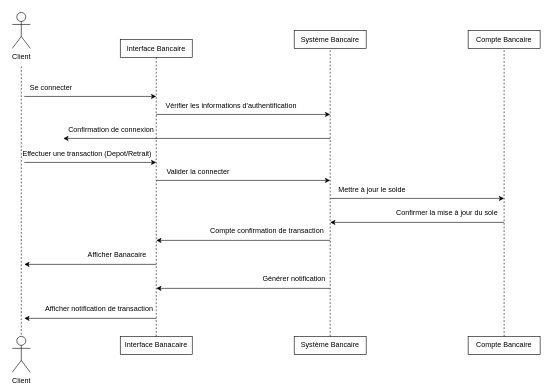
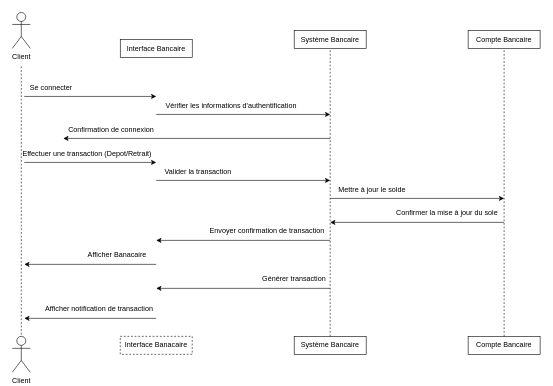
- <mxCell id="23" value="Valider la connecter" style="text;html=1;align=center;verticalAlign=middle;whiteSpace=wrap;rounded=0;" vertex="1" parent="1"><mxGeometry x="250" y="270" width="160" height="30" as="geometry" /></mxCell>
+ <mxCell id="23" value="Valider la transaction" style="text;html=1;align=center;verticalAlign=middle;whiteSpace=wrap;rounded=0;" vertex="1" parent="1"><mxGeometry x="250" y="270" width="160" height="30" as="geometry" /></mxCell>
- <mxCell id="5" value="" style="endArrow=none;html=1;rounded=0;exitX=0.5;exitY=1;exitDx=0;exitDy=0;entryX=0.5;entryY=0;entryDx=0;entryDy=0;startFill=0;dashed=1;" edge="1" parent="1" source="3" target="4"><mxGeometry width="50" height="50" relative="1" as="geometry"><mxPoint x="80" y="90" as="sourcePoint" /><mxPoint x="80" y="350" as="targetPoint" /></mxGeometry></mxCell>
- <mxCell id="29" value="Compte confirmation de transaction" style="text;html=1;align=center;verticalAlign=middle;whiteSpace=wrap;rounded=0;" vertex="1" parent="1"><mxGeometry x="320" y="370" width="250" height="30" as="geometry" /></mxCell>
+ <mxCell id="29" value="Envoyer confirmation de transaction" style="text;html=1;align=center;verticalAlign=middle;whiteSpace=wrap;rounded=0;" vertex="1" parent="1"><mxGeometry x="320" y="370" width="250" height="30" as="geometry" /></mxCell>
- <mxCell id="34" value="Générer notification" style="text;html=1;align=center;verticalAlign=middle;whiteSpace=wrap;rounded=0;" vertex="1" parent="1"><mxGeometry x="420" y="450" width="140" height="30" as="geometry" /></mxCell>
+ <mxCell id="34" value="Générer transaction" style="text;html=1;align=center;verticalAlign=middle;whiteSpace=wrap;rounded=0;" vertex="1" parent="1"><mxGeometry x="420" y="450" width="140" height="30" as="geometry" /></mxCell>
- <mxCell id="4" value="Interface Banacaire" style="rounded=0;whiteSpace=wrap;html=1;" vertex="1" parent="1"><mxGeometry x="200" y="560" width="120" height="30" as="geometry" /></mxCell>
+ <mxCell id="4" value="Interface Banacaire" style="rounded=0;whiteSpace=wrap;html=1;dashed=1;" vertex="1" parent="1"><mxGeometry x="200" y="560" width="120" height="30" as="geometry" /></mxCell>
